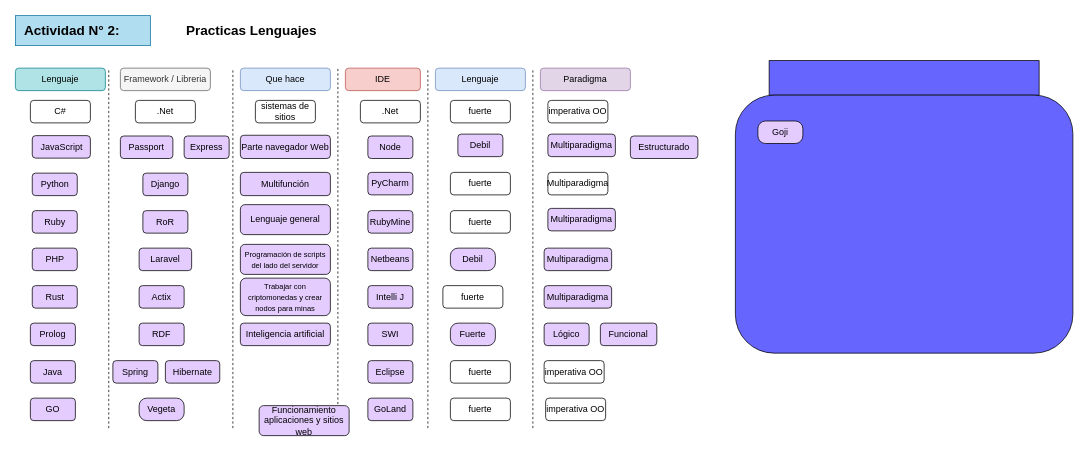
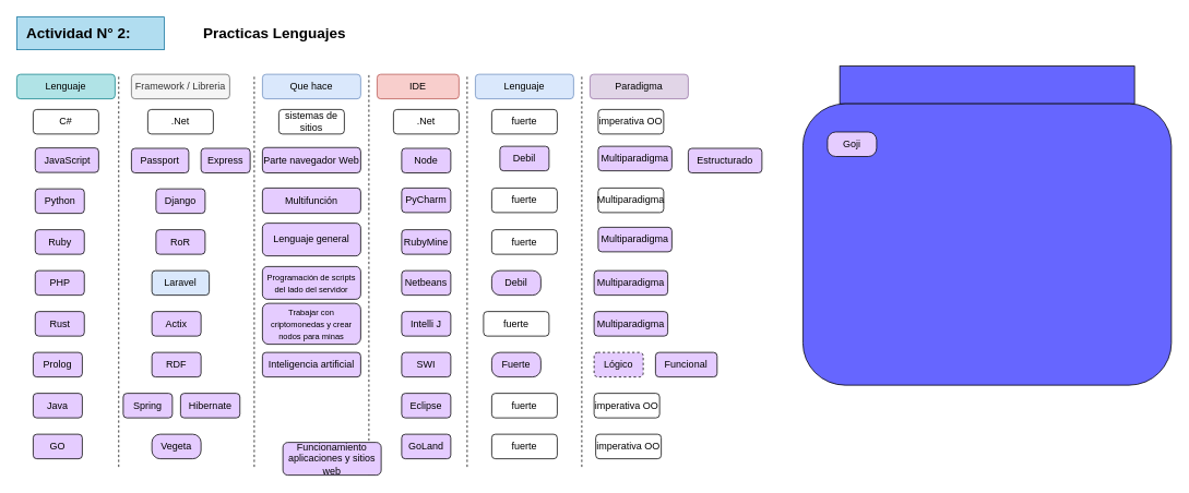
- <mxCell id="11" value="Laravel" style="rounded=1;whiteSpace=wrap;html=1;fillColor=#E5CCFF;" parent="1" vertex="1"><mxGeometry x="185" y="330" width="70" height="30" as="geometry" /></mxCell>
+ <mxCell id="11" value="Laravel" style="rounded=1;whiteSpace=wrap;html=1;fillColor=#dae8fc;" parent="1" vertex="1"><mxGeometry x="185" y="330" width="70" height="30" as="geometry" /></mxCell>
- <mxCell id="22" value="Lógico" style="rounded=1;whiteSpace=wrap;html=1;fillColor=#E5CCFF;" parent="1" vertex="1"><mxGeometry x="725" y="430" width="60" height="30" as="geometry" /></mxCell>
+ <mxCell id="22" value="Lógico" style="rounded=1;whiteSpace=wrap;html=1;fillColor=#E5CCFF;dashed=1;" parent="1" vertex="1"><mxGeometry x="725" y="430" width="60" height="30" as="geometry" /></mxCell>
